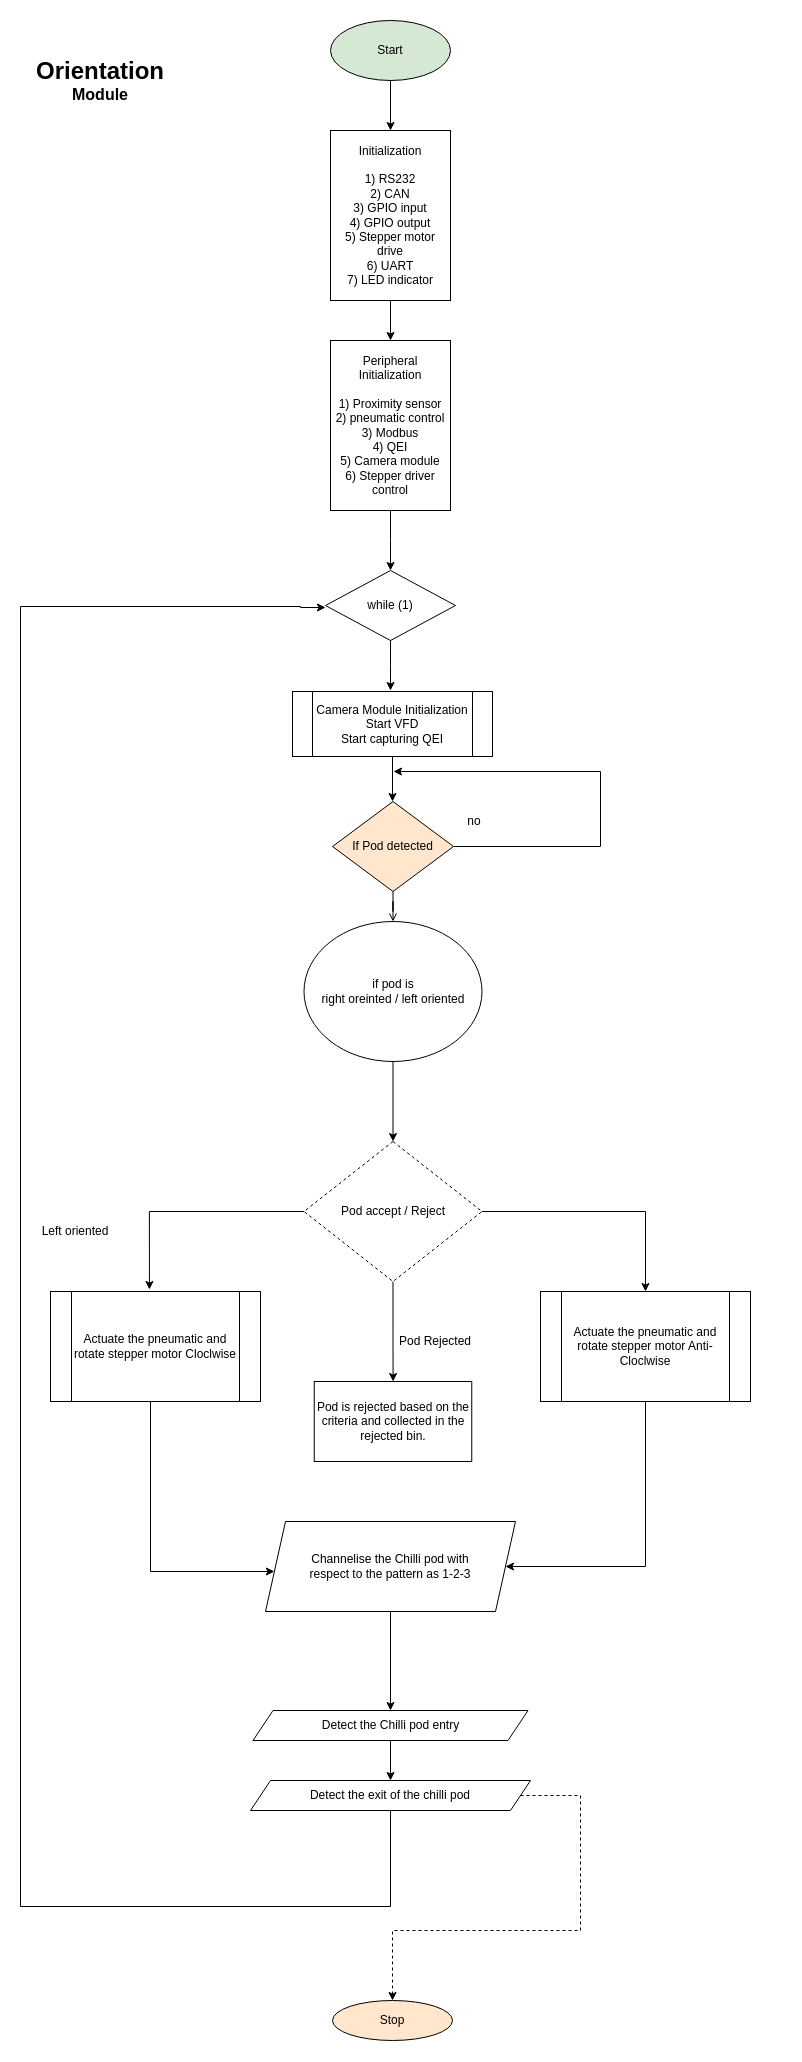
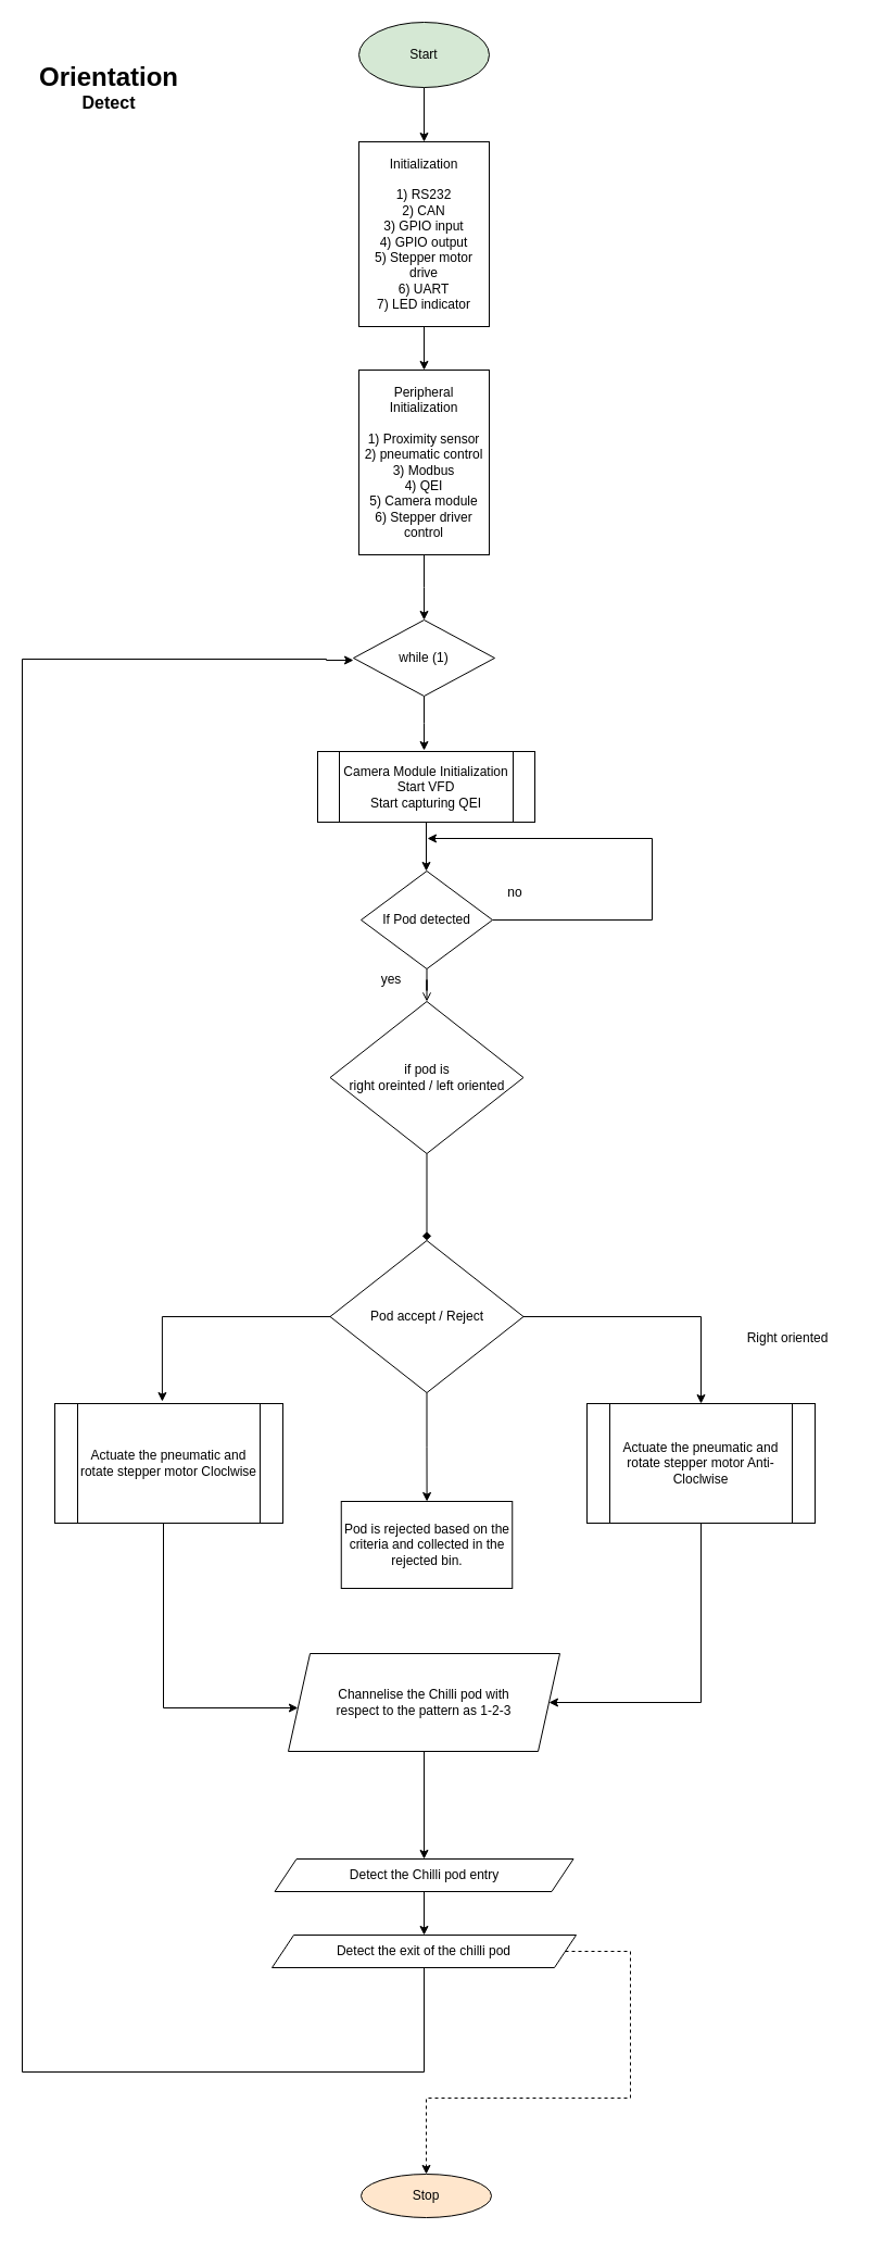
- <mxCell id="39" value="&lt;div&gt;&lt;b&gt;&lt;font style=&quot;font-size: 24px&quot;&gt;Orientation&lt;/font&gt;&lt;/b&gt;&lt;/div&gt;&lt;div&gt;&lt;b&gt;&lt;font size=&quot;3&quot;&gt; Module&lt;/font&gt;&lt;/b&gt;&lt;/div&gt;" style="text;html=1;strokeColor=none;fillColor=none;align=center;verticalAlign=middle;whiteSpace=wrap;rounded=0;" vertex="1" parent="1"><mxGeometry x="40" y="50" width="120" height="60" as="geometry" /></mxCell>
+ <mxCell id="39" value="&lt;div&gt;&lt;b&gt;&lt;font style=&quot;font-size: 24px&quot;&gt;Orientation&lt;/font&gt;&lt;/b&gt;&lt;/div&gt;&lt;div&gt;&lt;b&gt;&lt;font size=&quot;3&quot;&gt; Detect&lt;/font&gt;&lt;/b&gt;&lt;/div&gt;" style="text;html=1;strokeColor=none;fillColor=none;align=center;verticalAlign=middle;whiteSpace=wrap;rounded=0;" vertex="1" parent="1"><mxGeometry x="40" y="50" width="120" height="60" as="geometry" /></mxCell>
- <mxCell id="12" value="If Pod detected" style="rhombus;whiteSpace=wrap;html=1;fillColor=#ffe6cc;" vertex="1" parent="1"><mxGeometry x="332" y="801" width="121" height="90" as="geometry" /></mxCell>
+ <mxCell id="12" value="If Pod detected" style="rhombus;whiteSpace=wrap;html=1;" vertex="1" parent="1"><mxGeometry x="332" y="801" width="121" height="90" as="geometry" /></mxCell>
+ <mxCell id="29" value="yes" style="text;html=1;strokeColor=none;fillColor=none;align=center;verticalAlign=middle;whiteSpace=wrap;rounded=0;" vertex="1" parent="1"><mxGeometry x="340" y="891" width="40" height="20" as="geometry" /></mxCell>
- <mxCell id="14" value="&lt;div&gt;if pod is &lt;br&gt;&lt;/div&gt;&lt;div&gt;right oreinted / left oriented&lt;br&gt;&lt;/div&gt;" style="ellipse;whiteSpace=wrap;html=1;" vertex="1" parent="1"><mxGeometry x="303.5" y="921" width="178" height="140" as="geometry" /></mxCell>
+ <mxCell id="14" value="&lt;div&gt;if pod is &lt;br&gt;&lt;/div&gt;&lt;div&gt;right oreinted / left oriented&lt;br&gt;&lt;/div&gt;" style="rhombus;whiteSpace=wrap;html=1;" vertex="1" parent="1"><mxGeometry x="303.5" y="921" width="178" height="140" as="geometry" /></mxCell>
- <mxCell id="13" value="" style="edgeStyle=orthogonalEdgeStyle;rounded=0;orthogonalLoop=1;jettySize=auto;html=1;" edge="1" parent="1" source="14" target="24"><mxGeometry relative="1" as="geometry" /></mxCell>
+ <mxCell id="13" value="" style="edgeStyle=orthogonalEdgeStyle;rounded=0;orthogonalLoop=1;jettySize=auto;html=1;endArrow=diamond;" edge="1" parent="1" source="14" target="24"><mxGeometry relative="1" as="geometry" /></mxCell>
- <mxCell id="24" value="Pod accept / Reject" style="rhombus;whiteSpace=wrap;html=1;dashed=1;" vertex="1" parent="1"><mxGeometry x="303.5" y="1141" width="178" height="140" as="geometry" /></mxCell>
+ <mxCell id="24" value="Pod accept / Reject" style="rhombus;whiteSpace=wrap;html=1;" vertex="1" parent="1"><mxGeometry x="303.5" y="1141" width="178" height="140" as="geometry" /></mxCell>
- <mxCell id="20" value="Left oriented" style="text;html=1;strokeColor=none;fillColor=none;align=center;verticalAlign=middle;whiteSpace=wrap;rounded=0;" vertex="1" parent="1"><mxGeometry x="20" y="1221" width="110" height="20" as="geometry" /></mxCell>
+ <mxCell id="19" value="Right oriented" style="text;html=1;strokeColor=none;fillColor=none;align=center;verticalAlign=middle;whiteSpace=wrap;rounded=0;" vertex="1" parent="1"><mxGeometry x="670" y="1221" width="110" height="20" as="geometry" /></mxCell>
- <mxCell id="26" value="Pod Rejected" style="text;html=1;strokeColor=none;fillColor=none;align=center;verticalAlign=middle;whiteSpace=wrap;rounded=0;" vertex="1" parent="1"><mxGeometry x="380" y="1331" width="110" height="20" as="geometry" /></mxCell>
